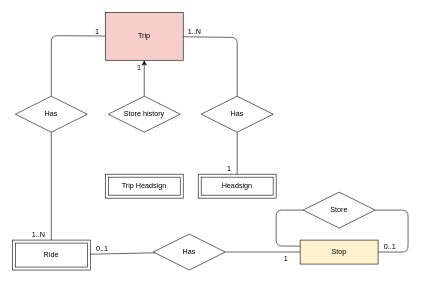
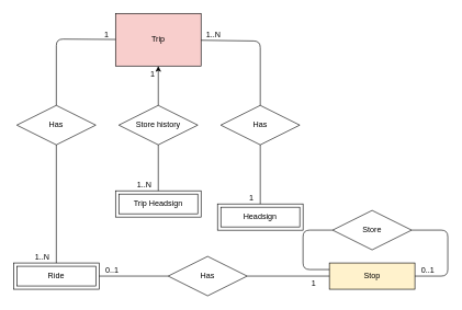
+ <mxCell id="17" value="" style="endArrow=none;html=1;rounded=0;" edge="1" parent="1" source="8" target="6"><mxGeometry relative="1" as="geometry"><mxPoint x="174.589" y="-215.205" as="sourcePoint" /><mxPoint x="81.667" y="-170" as="targetPoint" /><Array as="points" /></mxGeometry></mxCell>
+ <mxCell id="18" value="1..N" style="resizable=0;html=1;align=right;verticalAlign=bottom;" connectable="0" vertex="1" parent="17"><mxGeometry x="1" relative="1" as="geometry"><mxPoint x="-10" as="offset" /></mxGeometry></mxCell>
- <mxCell id="4" value="Headsign" style="shape=ext;margin=3;double=1;whiteSpace=wrap;html=1;align=center;" vertex="1" parent="1"><mxGeometry x="330" y="290" width="130" height="40" as="geometry" /></mxCell>
+ <mxCell id="4" value="Headsign" style="shape=ext;margin=3;double=1;whiteSpace=wrap;html=1;align=center;" vertex="1" parent="1"><mxGeometry x="330" y="310" width="130" height="40" as="geometry" /></mxCell>
- <mxCell id="3" value="Ride" style="shape=ext;margin=3;double=1;whiteSpace=wrap;html=1;align=center;" vertex="1" parent="1"><mxGeometry x="20" y="399.9" width="130" height="50" as="geometry" /></mxCell>
+ <mxCell id="3" value="Ride" style="shape=ext;margin=3;double=1;whiteSpace=wrap;html=1;align=center;" vertex="1" parent="1"><mxGeometry x="20" y="399.9" width="130" height="40" as="geometry" /></mxCell>
